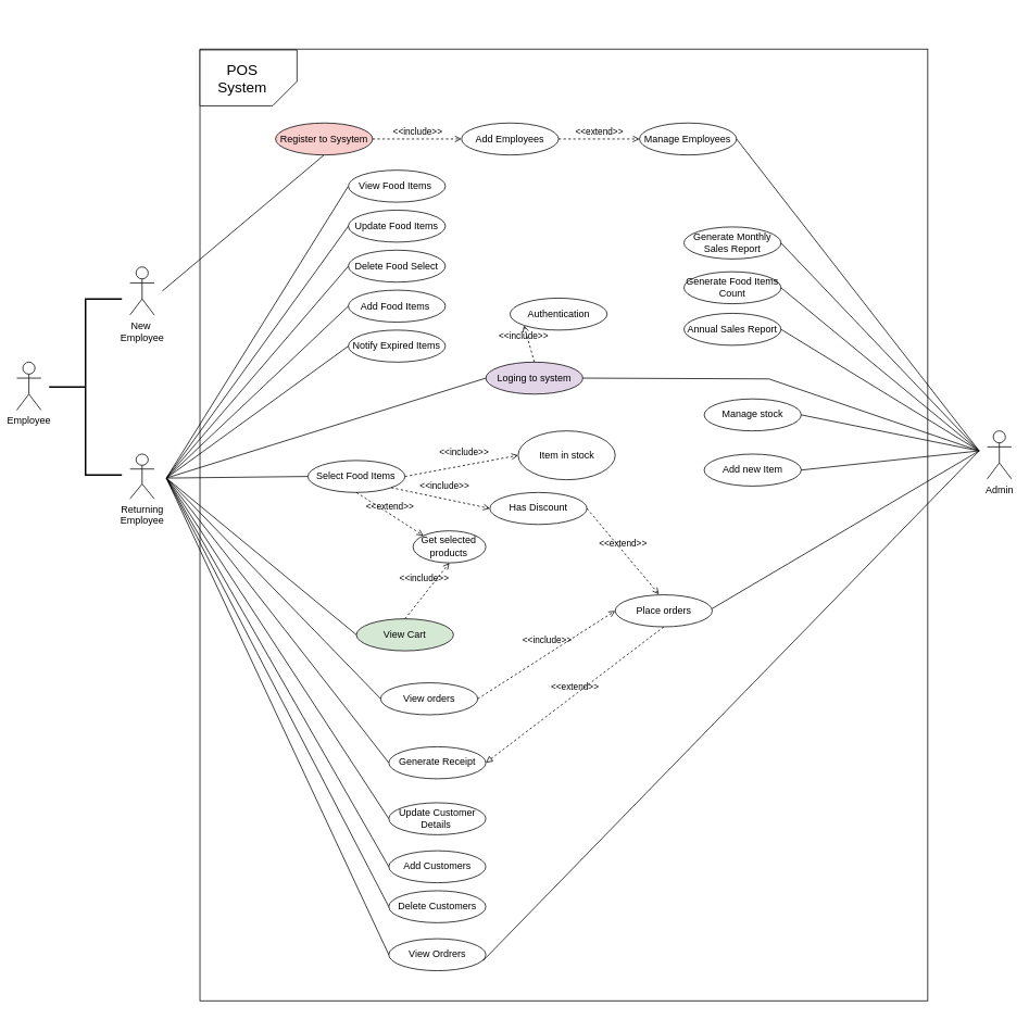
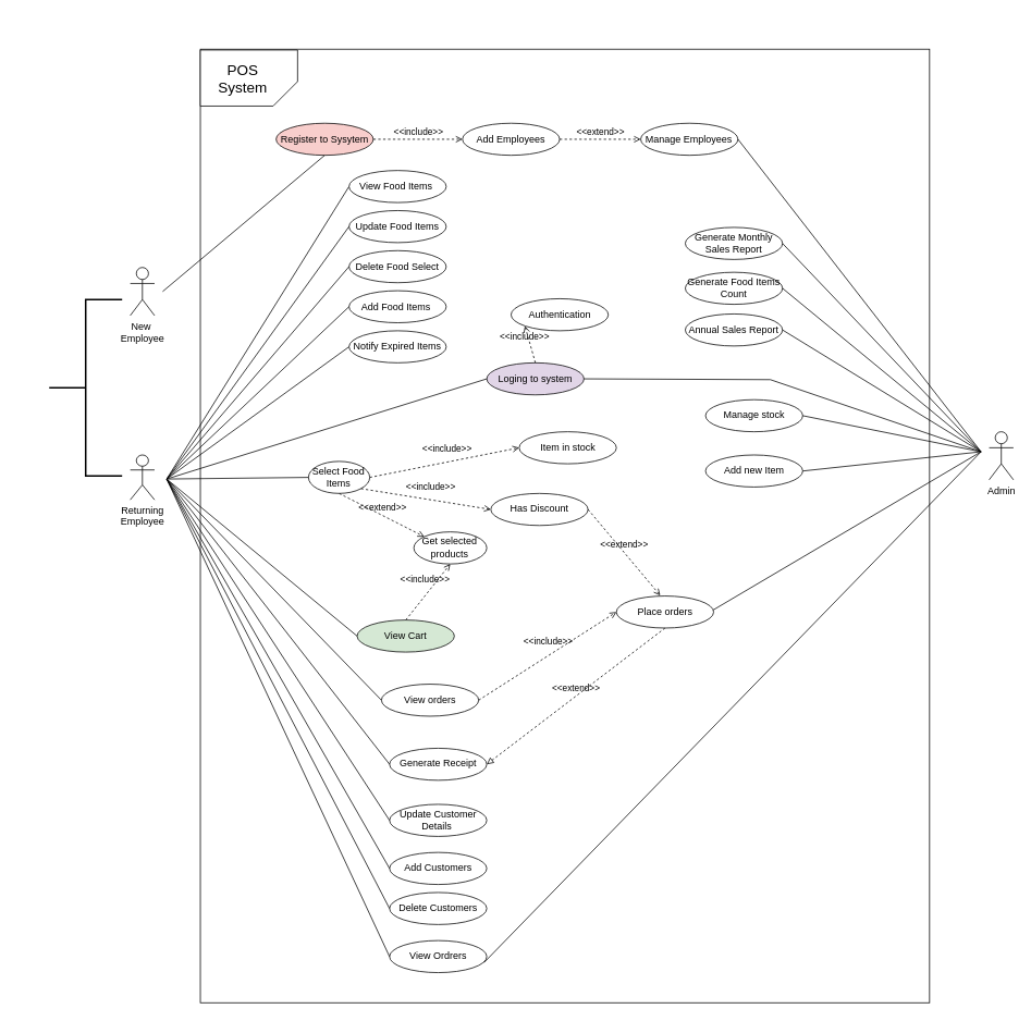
- <mxCell id="42" value="Employee&lt;div&gt;&lt;br&gt;&lt;/div&gt;" style="shape=umlActor;verticalLabelPosition=bottom;verticalAlign=top;html=1;outlineConnect=0;" parent="1" vertex="1"><mxGeometry x="20.111" y="443.564" width="29.778" height="58.909" as="geometry" /></mxCell>
- <mxCell id="66" value="Item in stock" style="ellipse;whiteSpace=wrap;html=1;" parent="1" vertex="1"><mxGeometry x="635.519" y="528" width="119.111" height="60" as="geometry" /></mxCell>
+ <mxCell id="66" value="Item in stock" style="ellipse;whiteSpace=wrap;html=1;" parent="1" vertex="1"><mxGeometry x="635.519" y="528" width="119.111" height="39.273" as="geometry" /></mxCell>
- <mxCell id="16" value="Select Food Items" style="ellipse;whiteSpace=wrap;html=1;" parent="1" vertex="1"><mxGeometry x="377.444" y="564.327" width="119.111" height="39.273" as="geometry" /></mxCell>
+ <mxCell id="16" value="Select Food Items" style="ellipse;whiteSpace=wrap;html=1;" parent="1" vertex="1"><mxGeometry x="377.444" y="564.327" width="75" height="39.273" as="geometry" /></mxCell>
